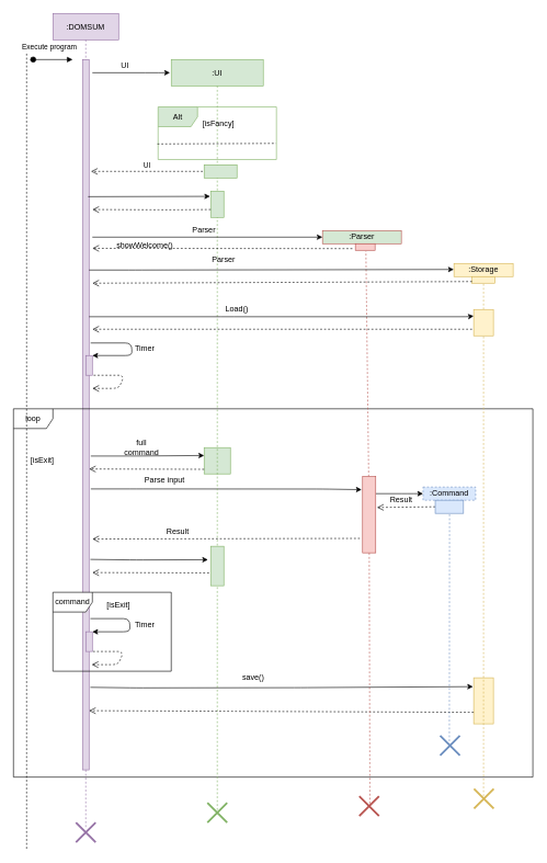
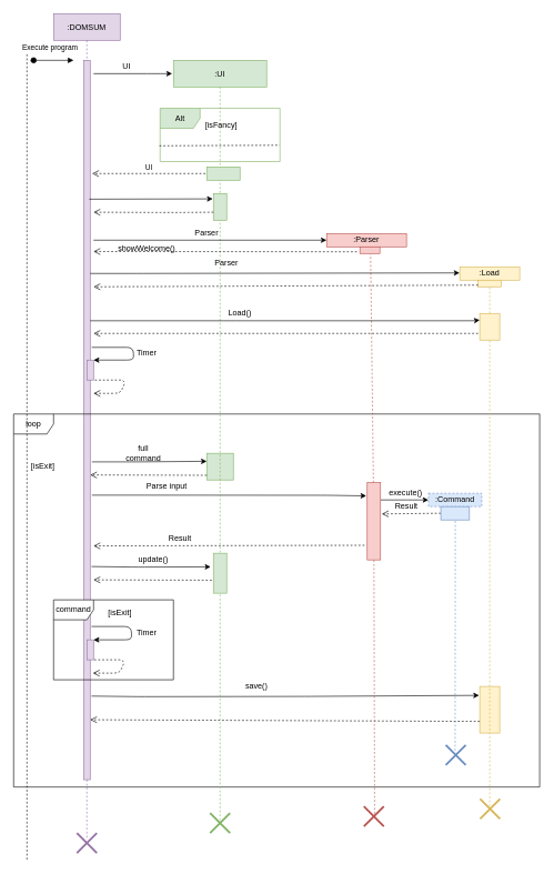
- <mxCell id="44" value=":Parser" style="rounded=0;whiteSpace=wrap;html=1;shadow=0;glass=0;sketch=0;fillColor=#d5e8d4;strokeColor=#b85450;" parent="1" vertex="1"><mxGeometry x="490" y="350" width="120" height="20" as="geometry" /></mxCell>
+ <mxCell id="44" value=":Parser" style="rounded=0;whiteSpace=wrap;html=1;shadow=0;glass=0;sketch=0;fillColor=#f8cecc;strokeColor=#b85450;" parent="1" vertex="1"><mxGeometry x="490" y="350" width="120" height="20" as="geometry" /></mxCell>
- <mxCell id="45" value=":Storage" style="rounded=0;whiteSpace=wrap;html=1;shadow=0;glass=0;sketch=0;fillColor=#fff2cc;strokeColor=#d6b656;" parent="1" vertex="1"><mxGeometry x="690" y="400" width="90" height="20" as="geometry" /></mxCell>
+ <mxCell id="45" value=":Load" style="rounded=0;whiteSpace=wrap;html=1;shadow=0;glass=0;sketch=0;fillColor=#fff2cc;strokeColor=#d6b656;" parent="1" vertex="1"><mxGeometry x="690" y="400" width="90" height="20" as="geometry" /></mxCell>
+ <mxCell id="77" value="execute()" style="text;html=1;strokeColor=none;fillColor=none;align=center;verticalAlign=middle;whiteSpace=wrap;rounded=0;shadow=0;glass=0;sketch=0;" parent="1" vertex="1"><mxGeometry x="589" y="729" width="40" height="20" as="geometry" /></mxCell>
+ <mxCell id="16" value="update()" style="text;html=1;strokeColor=none;fillColor=none;align=center;verticalAlign=middle;whiteSpace=wrap;rounded=0;shadow=0;glass=0;sketch=0;" parent="2" vertex="1"><mxGeometry x="130" y="810" width="40" height="20" as="geometry" /></mxCell>
